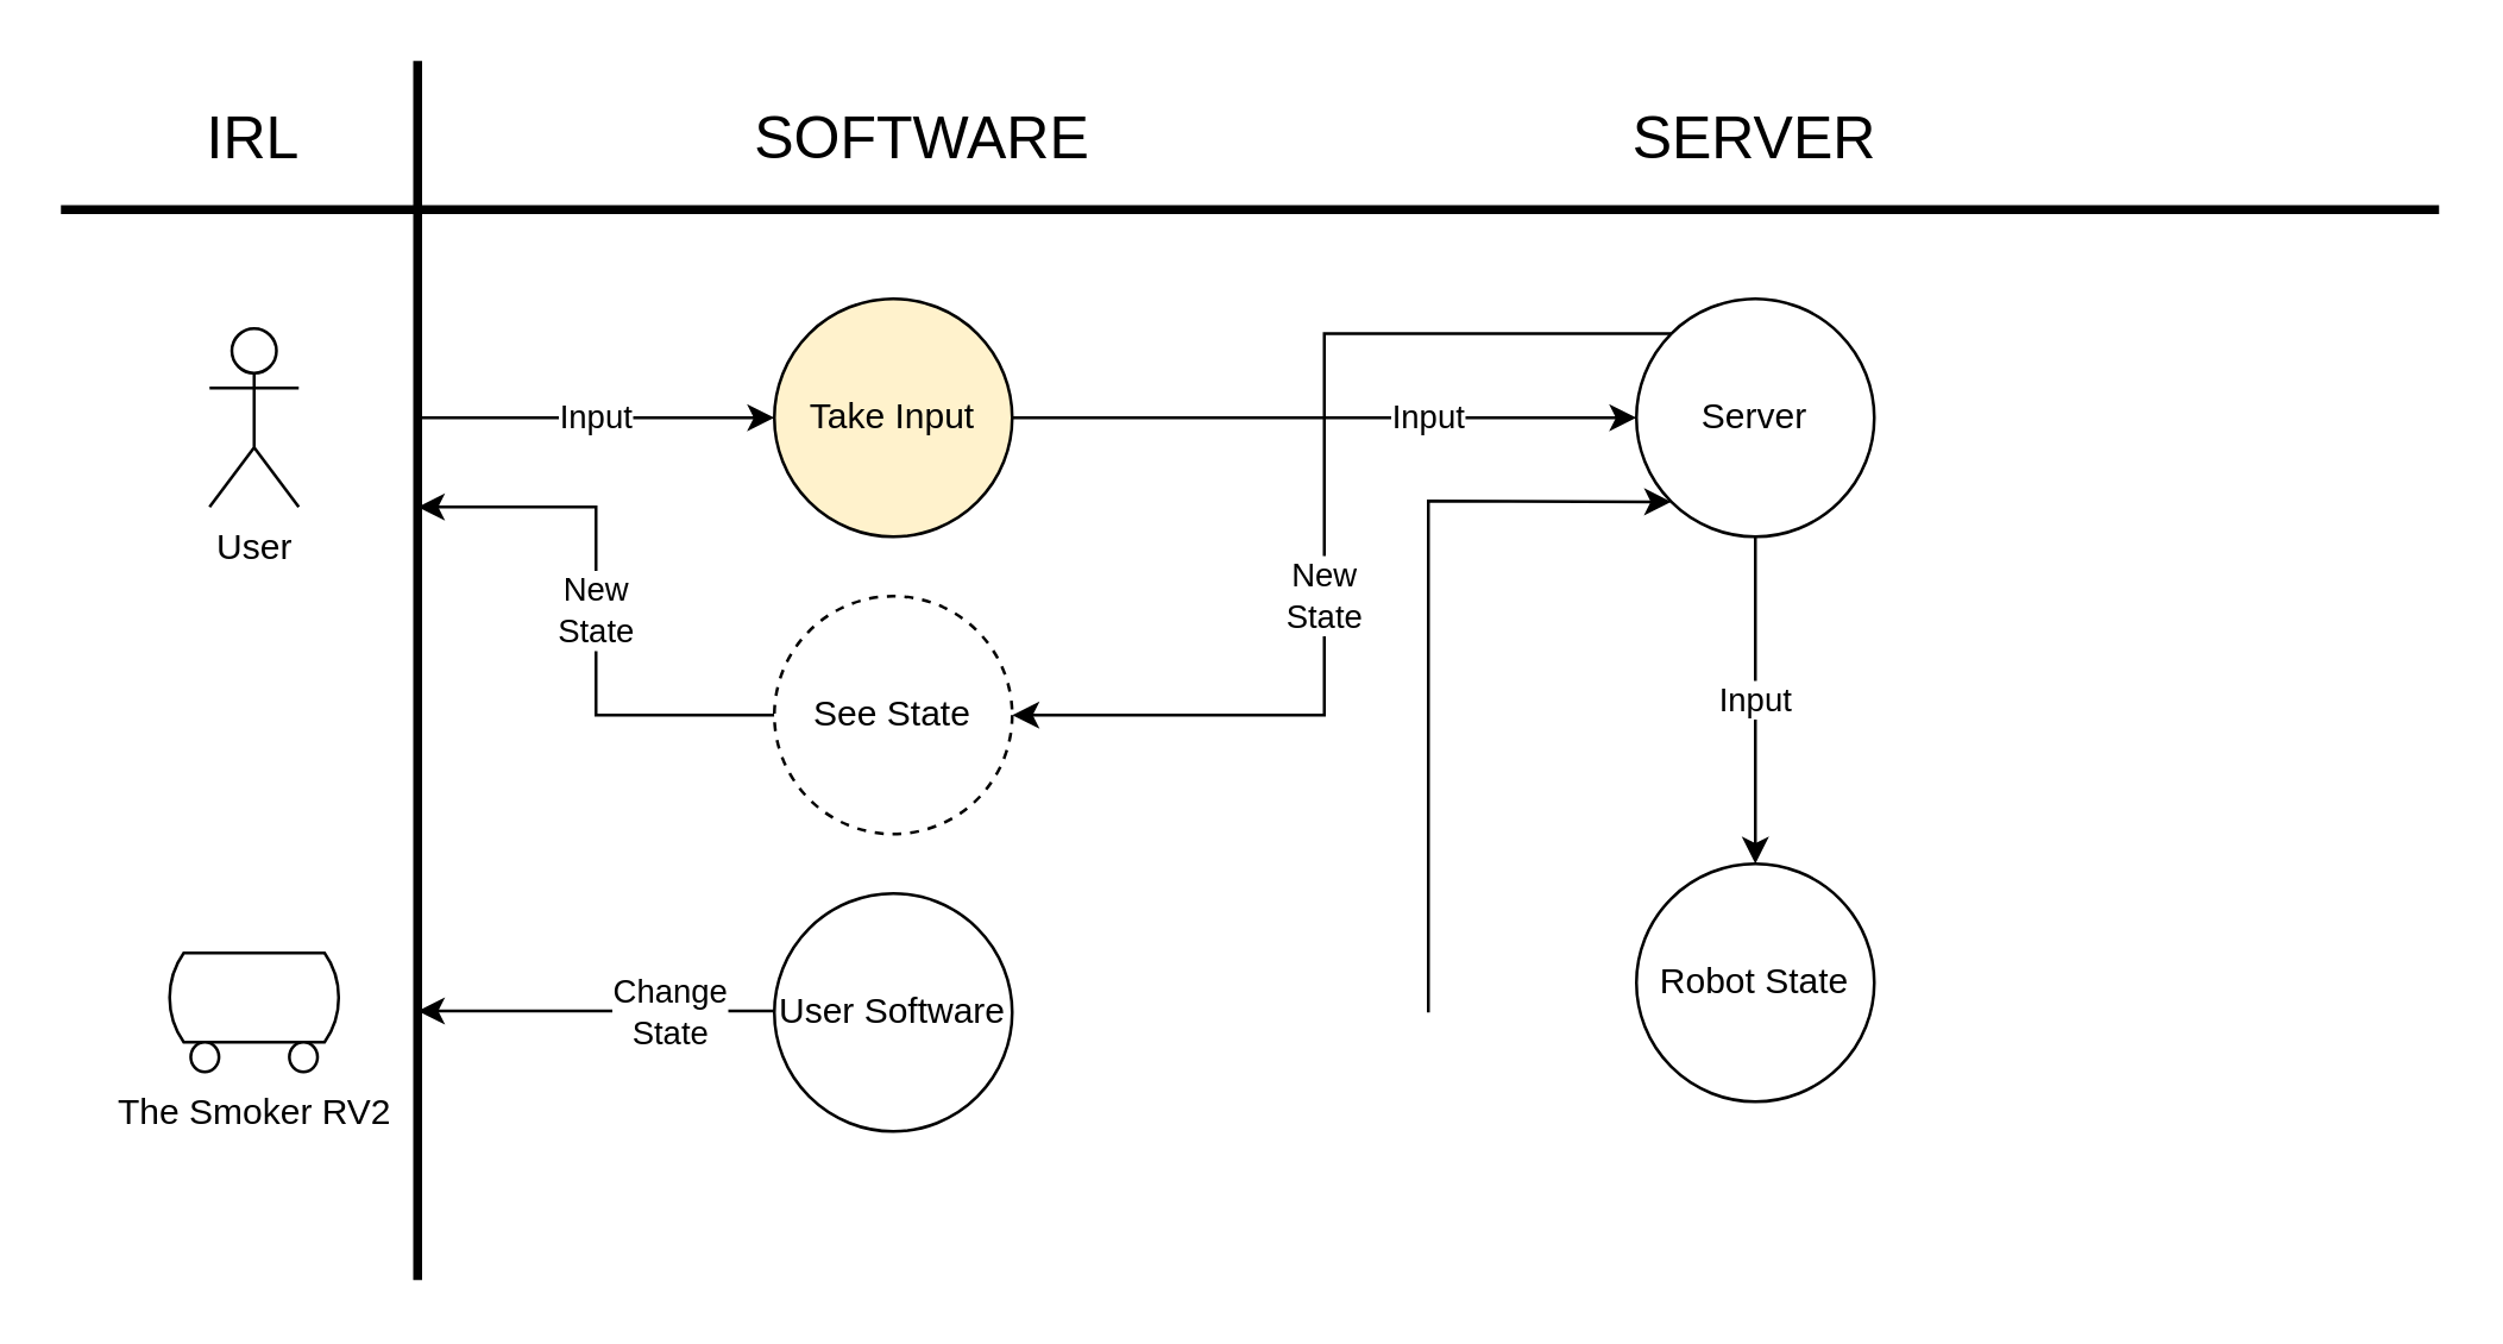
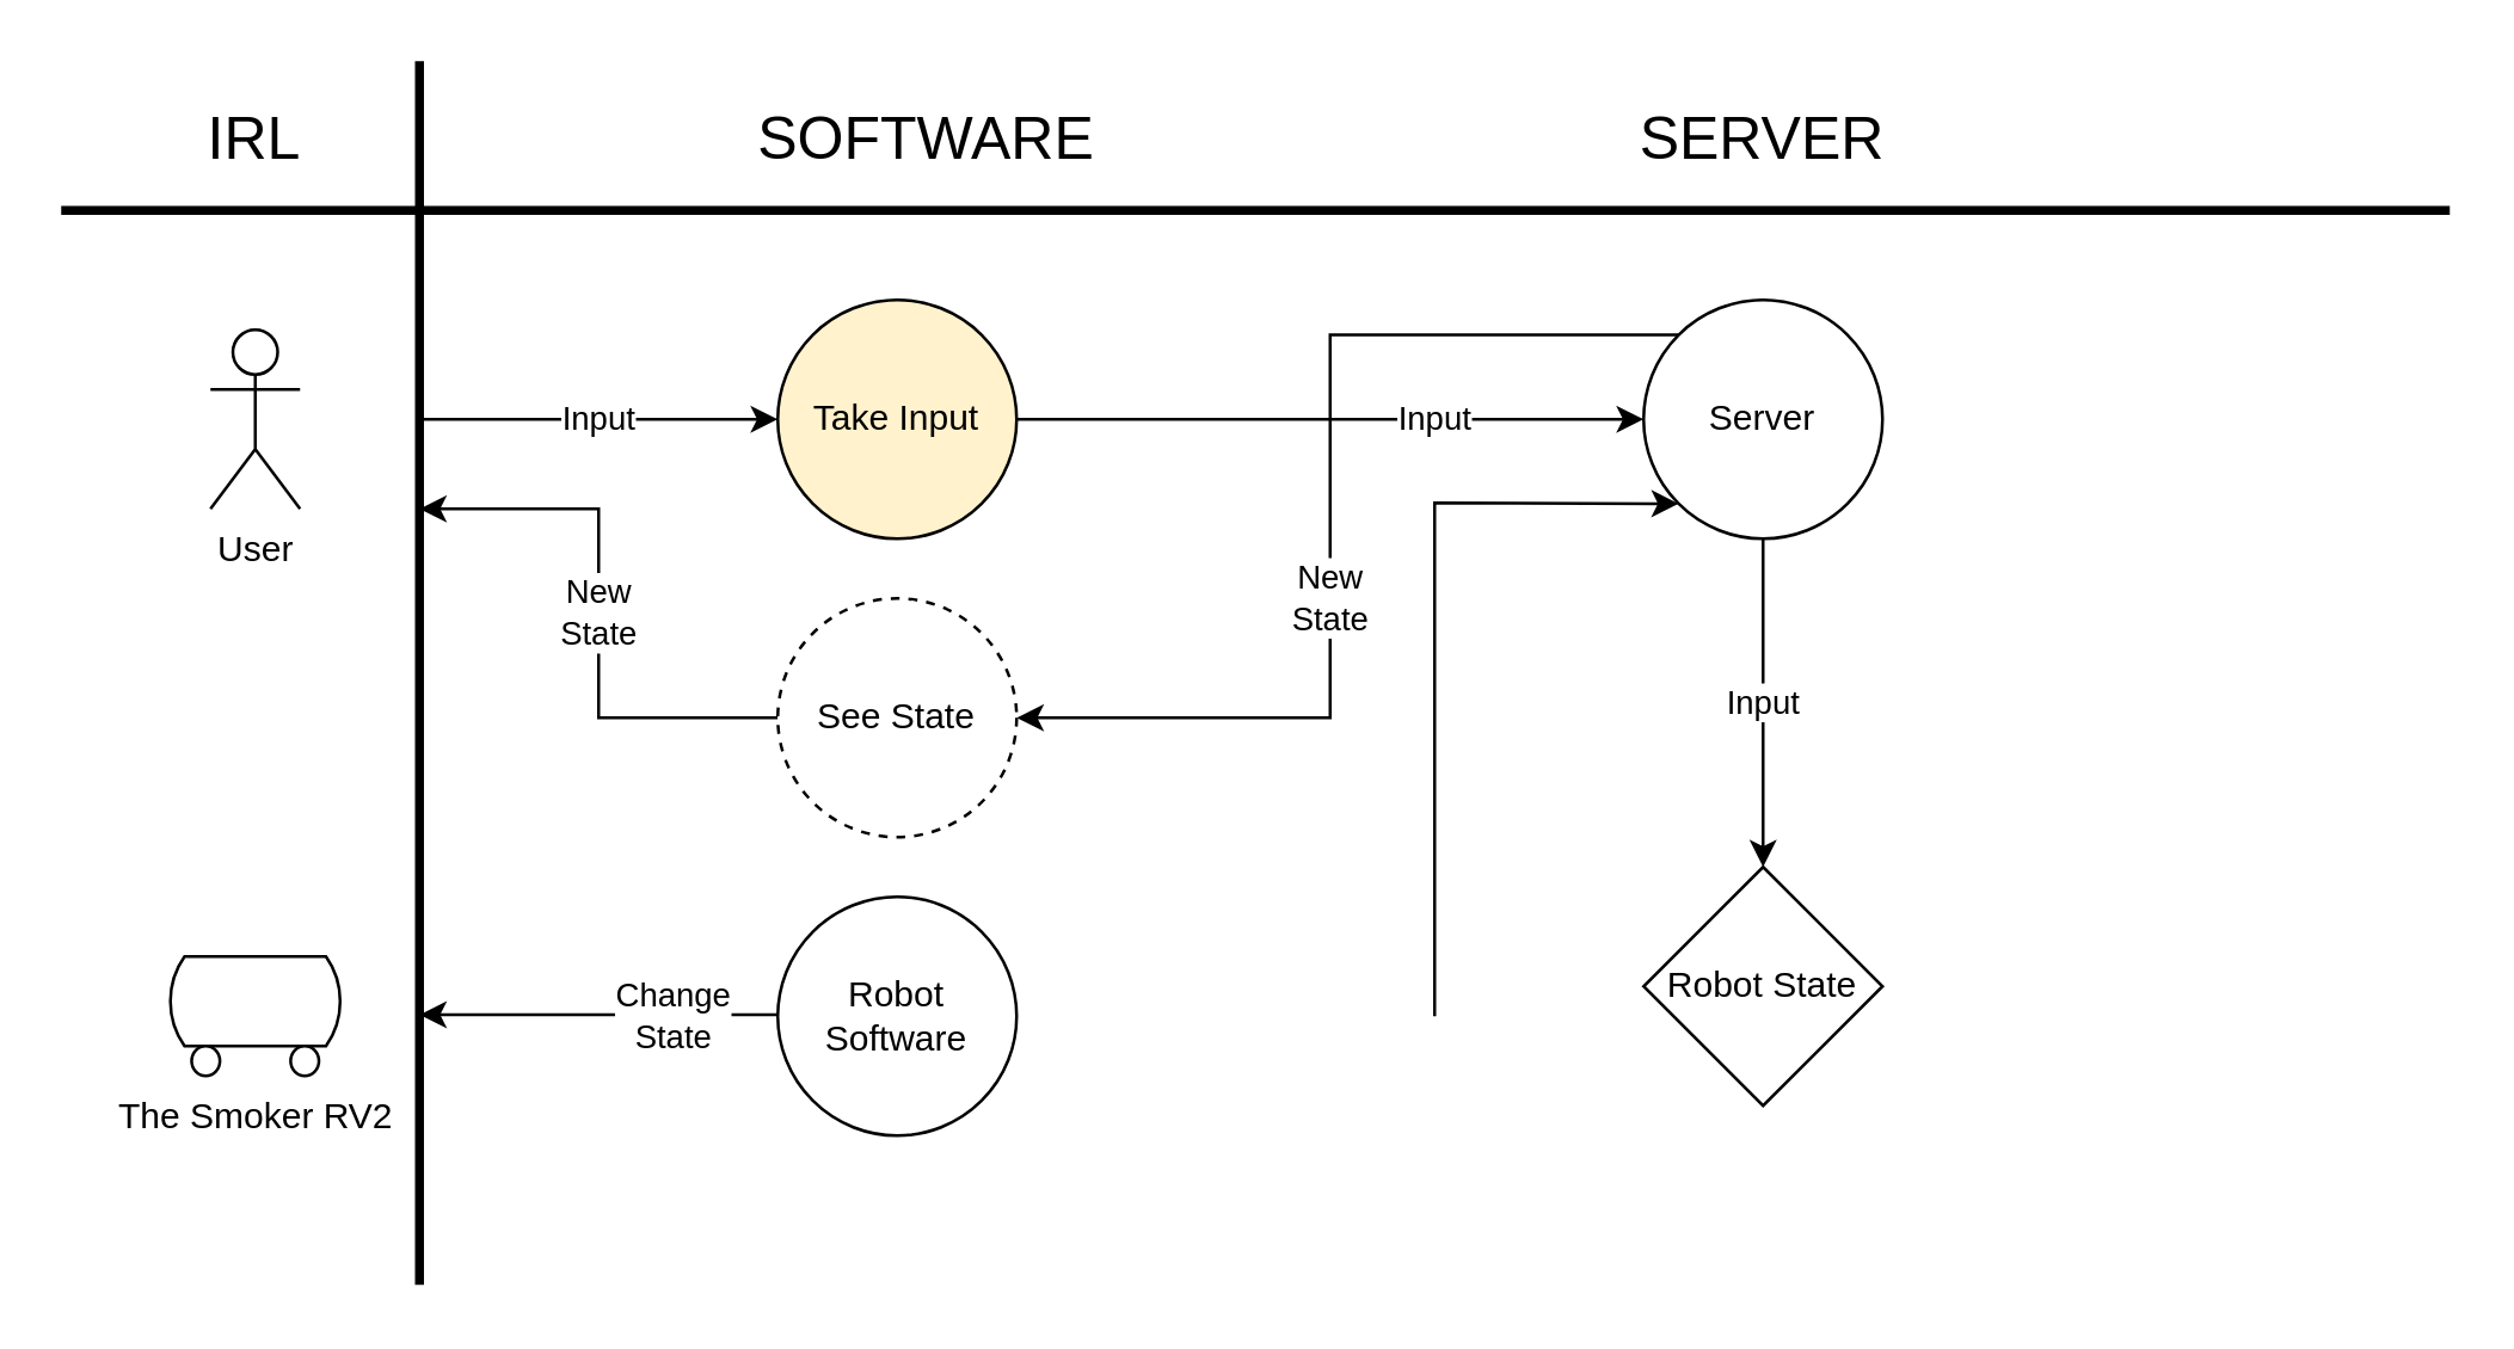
- <mxCell id="15" value="Robot State" style="ellipse;whiteSpace=wrap;html=1;aspect=fixed;" vertex="1" parent="1"><mxGeometry x="550" y="290" width="80" height="80" as="geometry" /></mxCell>
+ <mxCell id="15" value="Robot State" style="rhombus;whiteSpace=wrap;html=1;aspect=fixed;" vertex="1" parent="1"><mxGeometry x="550" y="290" width="80" height="80" as="geometry" /></mxCell>
- <mxCell id="17" value="User Software" style="ellipse;whiteSpace=wrap;html=1;aspect=fixed;" vertex="1" parent="1"><mxGeometry x="260" y="300" width="80" height="80" as="geometry" /></mxCell>
+ <mxCell id="17" value="Robot Software" style="ellipse;whiteSpace=wrap;html=1;aspect=fixed;" vertex="1" parent="1"><mxGeometry x="260" y="300" width="80" height="80" as="geometry" /></mxCell>
